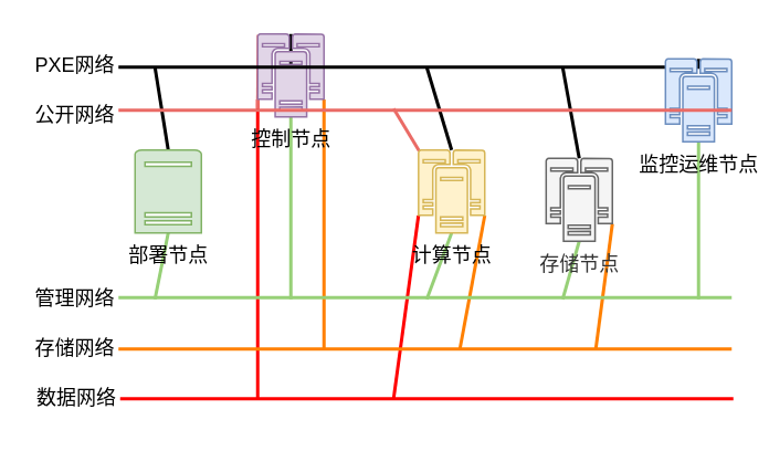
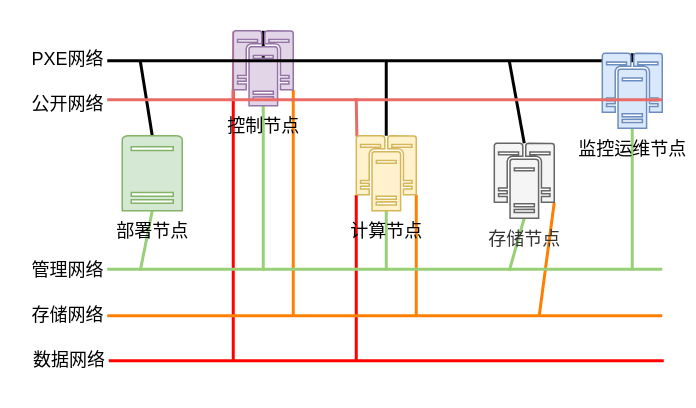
- <mxCell id="16" value="计算节点" style="shadow=0;dashed=0;html=1;strokeColor=#d6b656;labelPosition=center;verticalLabelPosition=bottom;verticalAlign=top;align=center;shape=mxgraph.mscae.enterprise.cluster_server;fillColor=#fff2cc;" vertex="1" parent="1"><mxGeometry x="252" y="90" width="40" height="50" as="geometry" /></mxCell>
+ <mxCell id="16" value="计算节点" style="shadow=0;dashed=0;html=1;strokeColor=#d6b656;labelPosition=center;verticalLabelPosition=bottom;verticalAlign=top;align=center;shape=mxgraph.mscae.enterprise.cluster_server;fillColor=#fff2cc;" vertex="1" parent="1"><mxGeometry x="237" y="90" width="40" height="50" as="geometry" /></mxCell>
